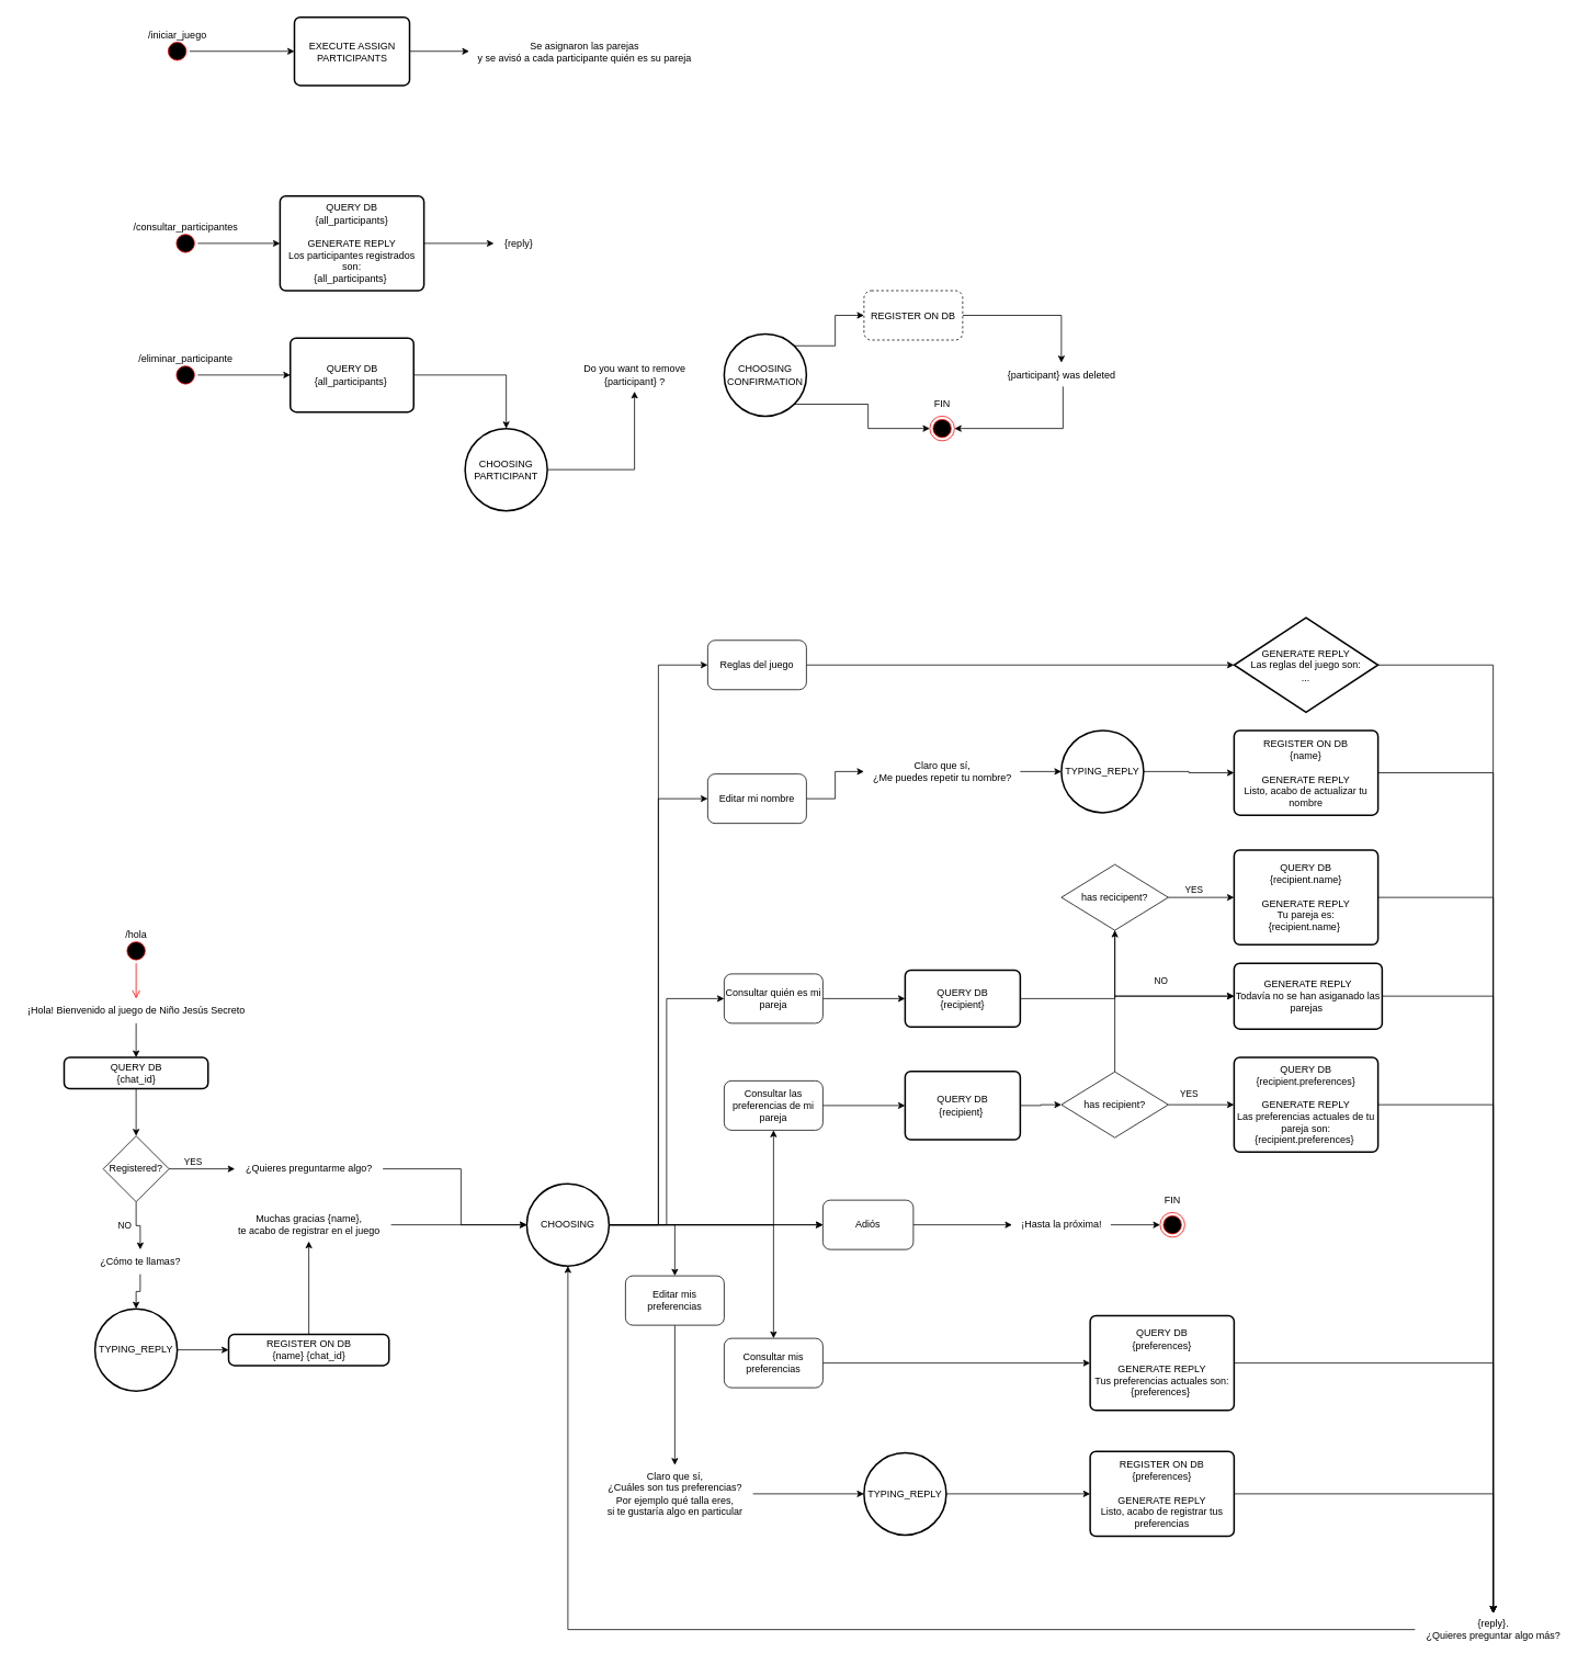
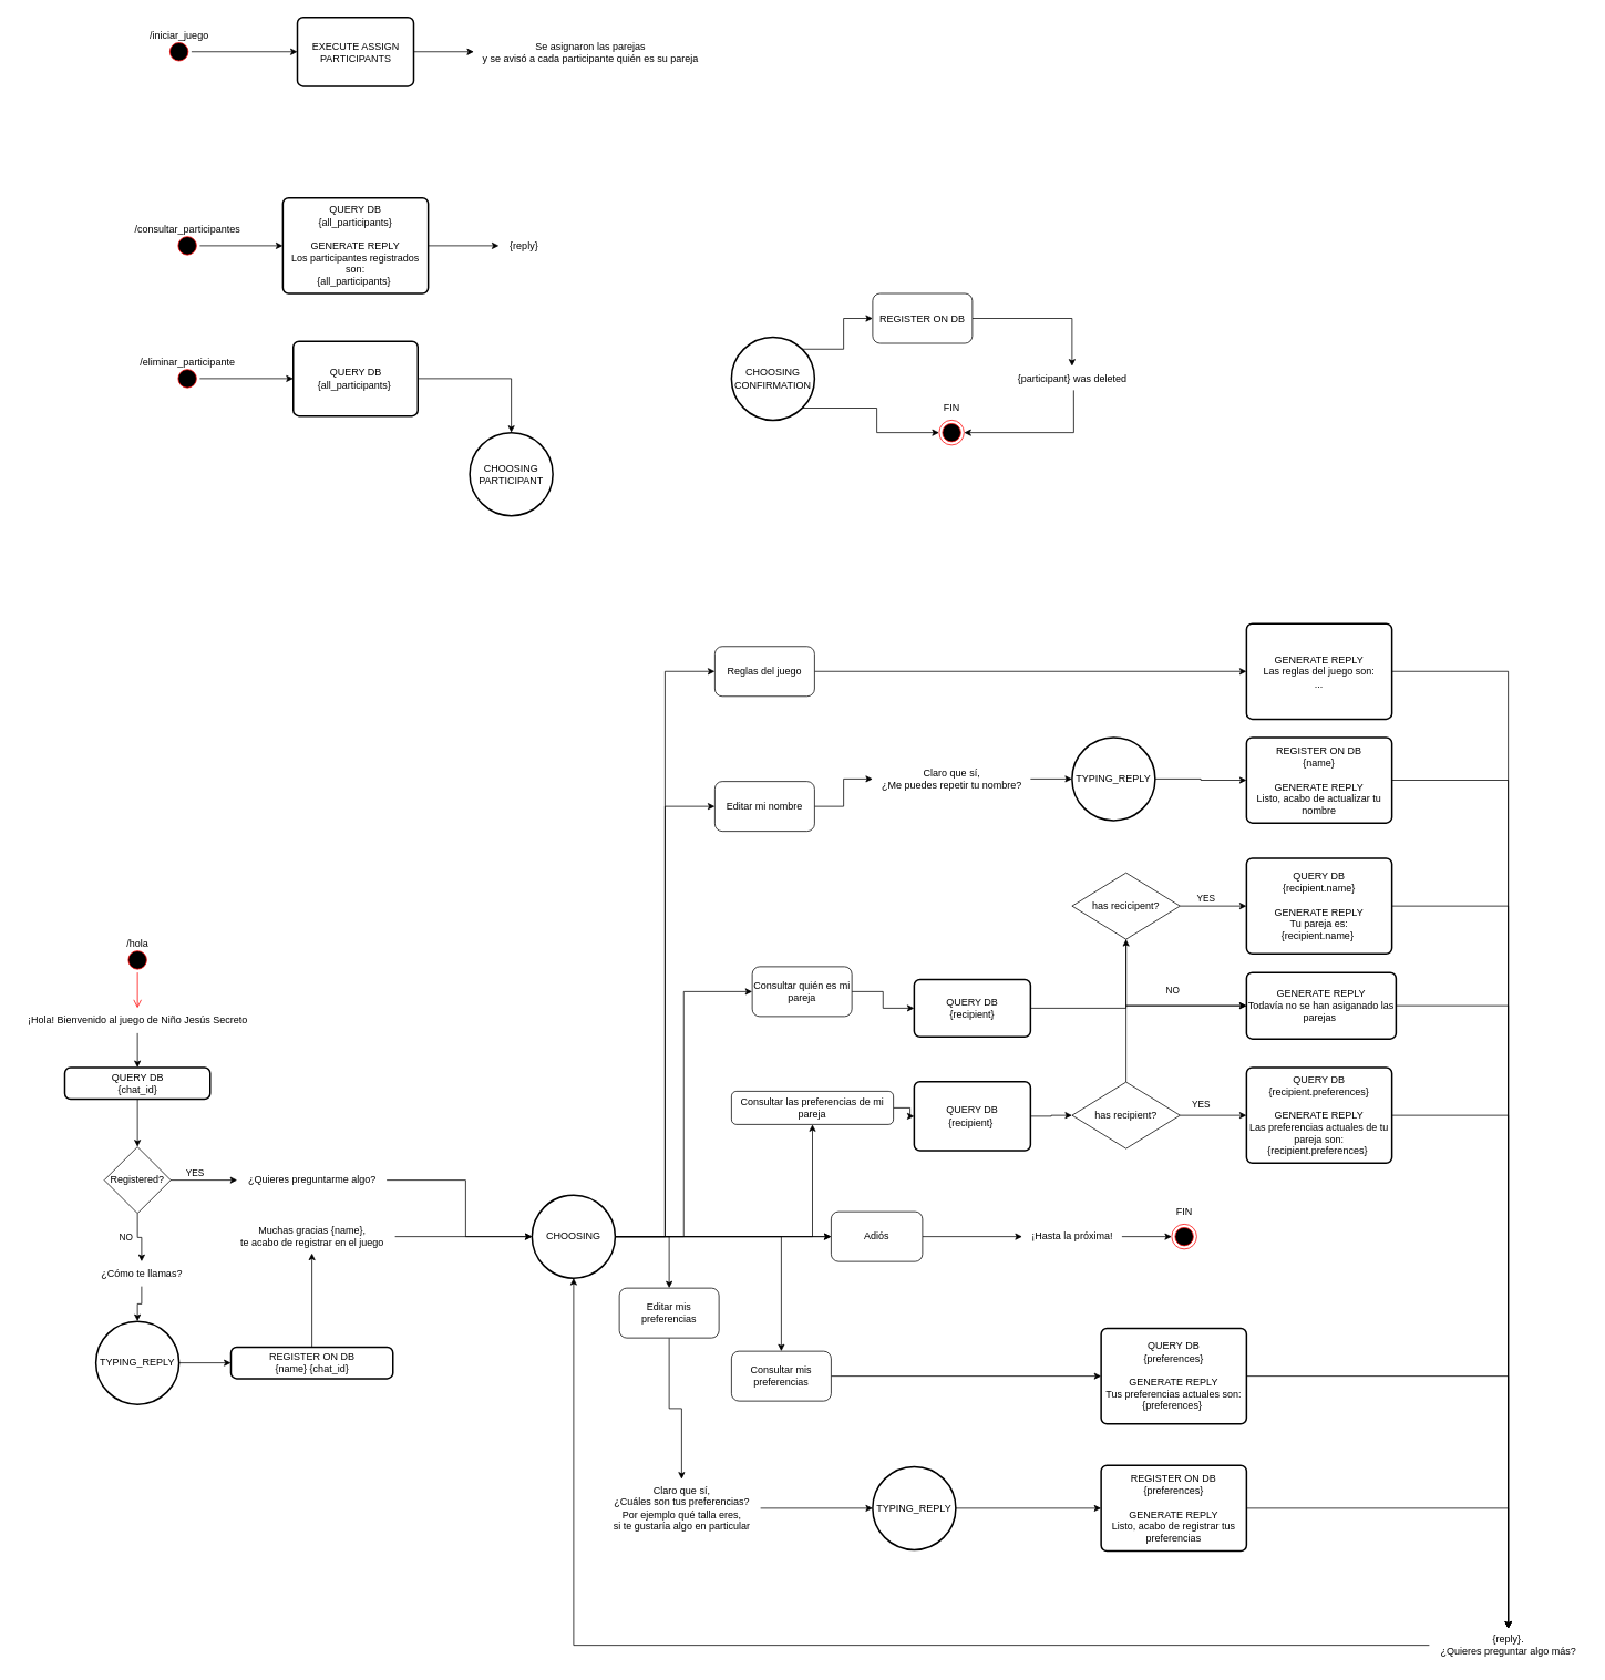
- <mxCell id="116" value="REGISTER ON DB" style="rounded=1;whiteSpace=wrap;html=1;dashed=1;" vertex="1" parent="1"><mxGeometry x="1050" y="352.5" width="120" height="60" as="geometry" /></mxCell>
+ <mxCell id="116" value="REGISTER ON DB" style="rounded=1;whiteSpace=wrap;html=1;" vertex="1" parent="1"><mxGeometry x="1050" y="352.5" width="120" height="60" as="geometry" /></mxCell>
- <mxCell id="114" value="Do you want to remove&lt;br&gt;{participant} ?" style="text;html=1;align=center;verticalAlign=middle;resizable=0;points=[];autosize=1;strokeColor=none;fillColor=none;" vertex="1" parent="1"><mxGeometry x="696" y="435" width="150" height="40" as="geometry" /></mxCell>
- <mxCell id="108" value="" style="edgeStyle=orthogonalEdgeStyle;rounded=0;orthogonalLoop=1;jettySize=auto;html=1;" edge="1" parent="1" source="109" target="114"><mxGeometry relative="1" as="geometry" /></mxCell>
- <mxCell id="86" value="GENERATE REPLY&lt;br style=&quot;border-color: var(--border-color);&quot;&gt;Las reglas del juego son:&lt;br&gt;..." style="rhombus;whiteSpace=wrap;html=1;absoluteArcSize=1;arcSize=14;strokeWidth=2;" vertex="1" parent="1"><mxGeometry x="1500" y="750" width="175" height="115" as="geometry" /></mxCell>
+ <mxCell id="86" value="GENERATE REPLY&lt;br style=&quot;border-color: var(--border-color);&quot;&gt;Las reglas del juego son:&lt;br&gt;..." style="rounded=1;whiteSpace=wrap;html=1;absoluteArcSize=1;arcSize=14;strokeWidth=2;" vertex="1" parent="1"><mxGeometry x="1500" y="750" width="175" height="115" as="geometry" /></mxCell>
- <mxCell id="72" value="Consultar quién es mi pareja" style="rounded=1;whiteSpace=wrap;html=1;" vertex="1" parent="1"><mxGeometry x="880" y="1183" width="120" height="60" as="geometry" /></mxCell>
+ <mxCell id="72" value="Consultar quién es mi pareja" style="rounded=1;whiteSpace=wrap;html=1;" vertex="1" parent="1"><mxGeometry x="905" y="1163" width="120" height="60" as="geometry" /></mxCell>
- <mxCell id="60" value="Consultar las preferencias de mi pareja" style="rounded=1;whiteSpace=wrap;html=1;" vertex="1" parent="1"><mxGeometry x="880" y="1313" width="120" height="60" as="geometry" /></mxCell>
+ <mxCell id="60" value="Consultar las preferencias de mi pareja" style="rounded=1;whiteSpace=wrap;html=1;" vertex="1" parent="1"><mxGeometry x="880" y="1313" width="195" height="40" as="geometry" /></mxCell>
- <mxCell id="44" value="Editar mis preferencias" style="rounded=1;whiteSpace=wrap;html=1;" vertex="1" parent="1"><mxGeometry x="760" y="1550" width="120" height="60" as="geometry" /></mxCell>
+ <mxCell id="44" value="Editar mis preferencias" style="rounded=1;whiteSpace=wrap;html=1;" vertex="1" parent="1"><mxGeometry x="745" y="1550" width="120" height="60" as="geometry" /></mxCell>
